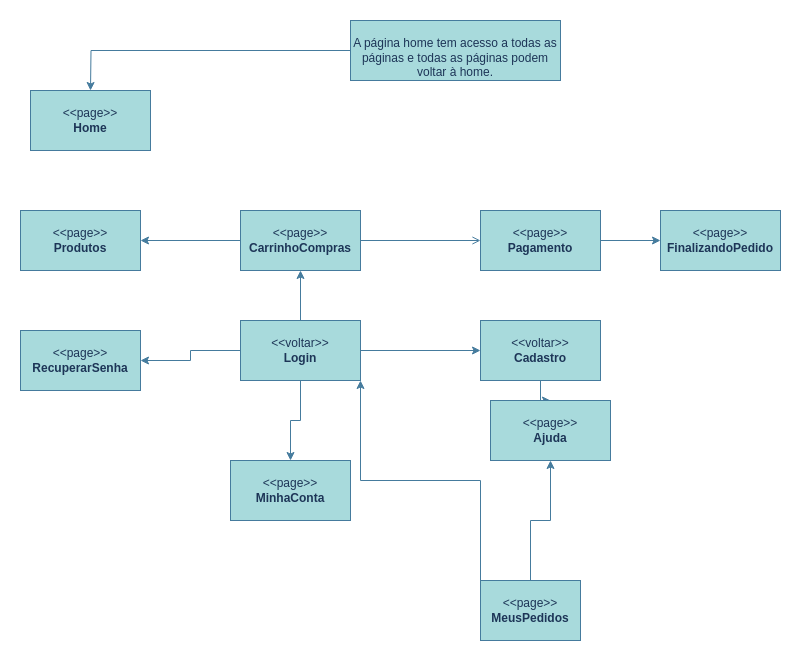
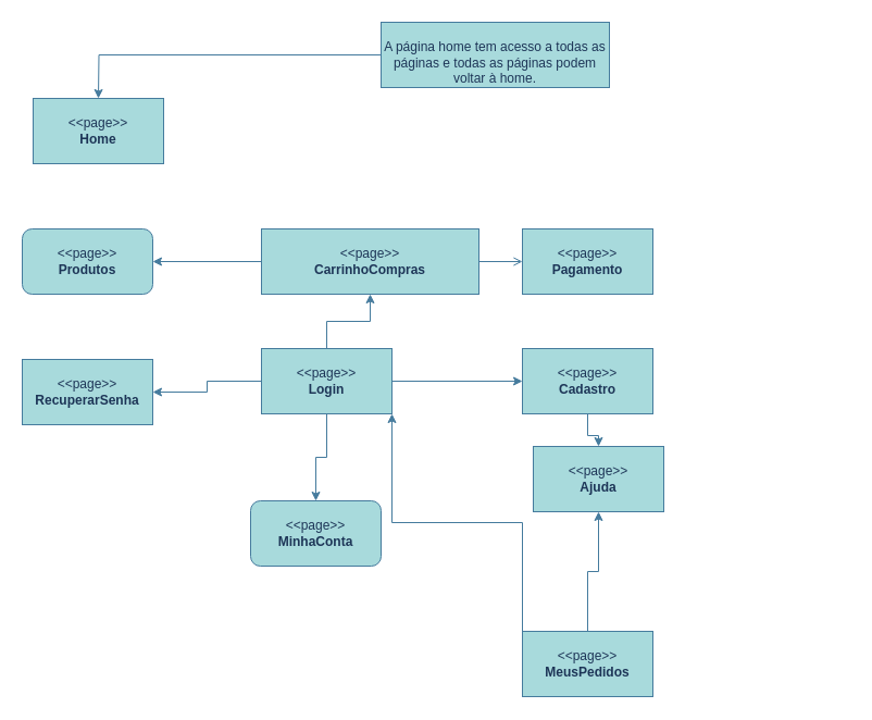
- <mxCell id="8" value="&lt;div&gt;&amp;lt;&amp;lt;page&amp;gt;&amp;gt;&lt;/div&gt;&lt;div&gt;&lt;b&gt;Produtos&lt;/b&gt;&lt;br&gt;&lt;/div&gt;" style="rounded=0;whiteSpace=wrap;html=1;strokeColor=#457B9D;fontColor=#1D3557;fillColor=#A8DADC;" vertex="1" parent="1"><mxGeometry x="20" y="210" width="120" height="60" as="geometry" /></mxCell>
+ <mxCell id="8" value="&lt;div&gt;&amp;lt;&amp;lt;page&amp;gt;&amp;gt;&lt;/div&gt;&lt;div&gt;&lt;b&gt;Produtos&lt;/b&gt;&lt;br&gt;&lt;/div&gt;" style="whiteSpace=wrap;html=1;strokeColor=#457B9D;fontColor=#1D3557;fillColor=#A8DADC;rounded=1;" vertex="1" parent="1"><mxGeometry x="20" y="210" width="120" height="60" as="geometry" /></mxCell>
- <mxCell id="7" value="&lt;div&gt;&amp;lt;&amp;lt;page&amp;gt;&amp;gt;&lt;/div&gt;&lt;div&gt;&lt;b&gt;CarrinhoCompras&lt;/b&gt;&lt;br&gt;&lt;/div&gt;" style="rounded=0;whiteSpace=wrap;html=1;strokeColor=#457B9D;fontColor=#1D3557;fillColor=#A8DADC;" vertex="1" parent="1"><mxGeometry x="240" y="210" width="120" height="60" as="geometry" /></mxCell>
+ <mxCell id="7" value="&lt;div&gt;&amp;lt;&amp;lt;page&amp;gt;&amp;gt;&lt;/div&gt;&lt;div&gt;&lt;b&gt;CarrinhoCompras&lt;/b&gt;&lt;br&gt;&lt;/div&gt;" style="rounded=0;whiteSpace=wrap;html=1;strokeColor=#457B9D;fontColor=#1D3557;fillColor=#A8DADC;" vertex="1" parent="1"><mxGeometry x="240" y="210" width="200" height="60" as="geometry" /></mxCell>
- <mxCell id="21" style="edgeStyle=orthogonalEdgeStyle;rounded=0;orthogonalLoop=1;jettySize=auto;html=1;exitX=1;exitY=0.5;exitDx=0;exitDy=0;strokeColor=#457B9D;fontColor=#1D3557;fillColor=#A8DADC;" edge="1" parent="1" source="22" target="23"><mxGeometry relative="1" as="geometry" /></mxCell>
- <mxCell id="23" value="&lt;div&gt;&amp;lt;&amp;lt;page&amp;gt;&amp;gt;&lt;/div&gt;&lt;div&gt;&lt;b&gt;FinalizandoPedido&lt;/b&gt;&lt;br&gt;&lt;/div&gt;" style="rounded=0;whiteSpace=wrap;html=1;strokeColor=#457B9D;fontColor=#1D3557;fillColor=#A8DADC;" vertex="1" parent="1"><mxGeometry x="660" y="210" width="120" height="60" as="geometry" /></mxCell>
- <mxCell id="13" value="&lt;div&gt;&amp;lt;&amp;lt;voltar&amp;gt;&amp;gt;&lt;/div&gt;&lt;div&gt;&lt;b&gt;Login&lt;/b&gt;&lt;br&gt;&lt;/div&gt;" style="rounded=0;whiteSpace=wrap;html=1;strokeColor=#457B9D;fontColor=#1D3557;fillColor=#A8DADC;" vertex="1" parent="1"><mxGeometry x="240" y="320" width="120" height="60" as="geometry" /></mxCell>
+ <mxCell id="13" value="&lt;div&gt;&amp;lt;&amp;lt;page&amp;gt;&amp;gt;&lt;/div&gt;&lt;div&gt;&lt;b&gt;Login&lt;/b&gt;&lt;br&gt;&lt;/div&gt;" style="rounded=0;whiteSpace=wrap;html=1;strokeColor=#457B9D;fontColor=#1D3557;fillColor=#A8DADC;" vertex="1" parent="1"><mxGeometry x="240" y="320" width="120" height="60" as="geometry" /></mxCell>
- <mxCell id="15" value="&lt;div&gt;&amp;lt;&amp;lt;voltar&amp;gt;&amp;gt;&lt;/div&gt;&lt;div&gt;&lt;b&gt;Cadastro&lt;/b&gt;&lt;br&gt;&lt;/div&gt;" style="rounded=0;whiteSpace=wrap;html=1;strokeColor=#457B9D;fontColor=#1D3557;fillColor=#A8DADC;" vertex="1" parent="1"><mxGeometry x="480" y="320" width="120" height="60" as="geometry" /></mxCell>
+ <mxCell id="15" value="&lt;div&gt;&amp;lt;&amp;lt;page&amp;gt;&amp;gt;&lt;/div&gt;&lt;div&gt;&lt;b&gt;Cadastro&lt;/b&gt;&lt;br&gt;&lt;/div&gt;" style="rounded=0;whiteSpace=wrap;html=1;strokeColor=#457B9D;fontColor=#1D3557;fillColor=#A8DADC;" vertex="1" parent="1"><mxGeometry x="480" y="320" width="120" height="60" as="geometry" /></mxCell>
- <mxCell id="17" value="&lt;div&gt;&amp;lt;&amp;lt;page&amp;gt;&amp;gt;&lt;/div&gt;&lt;div&gt;&lt;b&gt;Ajuda&lt;/b&gt;&lt;br&gt;&lt;/div&gt;" style="rounded=0;whiteSpace=wrap;html=1;strokeColor=#457B9D;fontColor=#1D3557;fillColor=#A8DADC;" vertex="1" parent="1"><mxGeometry x="490" y="400" width="120" height="60" as="geometry" /></mxCell>
+ <mxCell id="17" value="&lt;div&gt;&amp;lt;&amp;lt;page&amp;gt;&amp;gt;&lt;/div&gt;&lt;div&gt;&lt;b&gt;Ajuda&lt;/b&gt;&lt;br&gt;&lt;/div&gt;" style="rounded=0;whiteSpace=wrap;html=1;strokeColor=#457B9D;fontColor=#1D3557;fillColor=#A8DADC;" vertex="1" parent="1"><mxGeometry x="490" y="410" width="120" height="60" as="geometry" /></mxCell>
- <mxCell id="16" value="&lt;div&gt;&amp;lt;&amp;lt;page&amp;gt;&amp;gt;&lt;/div&gt;&lt;div&gt;&lt;b&gt;MinhaConta&lt;/b&gt;&lt;br&gt;&lt;/div&gt;" style="rounded=0;whiteSpace=wrap;html=1;strokeColor=#457B9D;fontColor=#1D3557;fillColor=#A8DADC;" vertex="1" parent="1"><mxGeometry x="230" y="460" width="120" height="60" as="geometry" /></mxCell>
+ <mxCell id="16" value="&lt;div&gt;&amp;lt;&amp;lt;page&amp;gt;&amp;gt;&lt;/div&gt;&lt;div&gt;&lt;b&gt;MinhaConta&lt;/b&gt;&lt;br&gt;&lt;/div&gt;" style="whiteSpace=wrap;html=1;strokeColor=#457B9D;fontColor=#1D3557;fillColor=#A8DADC;rounded=1;" vertex="1" parent="1"><mxGeometry x="230" y="460" width="120" height="60" as="geometry" /></mxCell>
- <mxCell id="20" value="&lt;div&gt;&amp;lt;&amp;lt;page&amp;gt;&amp;gt;&lt;/div&gt;&lt;div&gt;&lt;b&gt;MeusPedidos&lt;/b&gt;&lt;br&gt;&lt;/div&gt;" style="rounded=0;whiteSpace=wrap;html=1;strokeColor=#457B9D;fontColor=#1D3557;fillColor=#A8DADC;" vertex="1" parent="1"><mxGeometry x="480" y="580" width="100" height="60" as="geometry" /></mxCell>
+ <mxCell id="20" value="&lt;div&gt;&amp;lt;&amp;lt;page&amp;gt;&amp;gt;&lt;/div&gt;&lt;div&gt;&lt;b&gt;MeusPedidos&lt;/b&gt;&lt;br&gt;&lt;/div&gt;" style="rounded=0;whiteSpace=wrap;html=1;strokeColor=#457B9D;fontColor=#1D3557;fillColor=#A8DADC;" vertex="1" parent="1"><mxGeometry x="480" y="580" width="120" height="60" as="geometry" /></mxCell>
